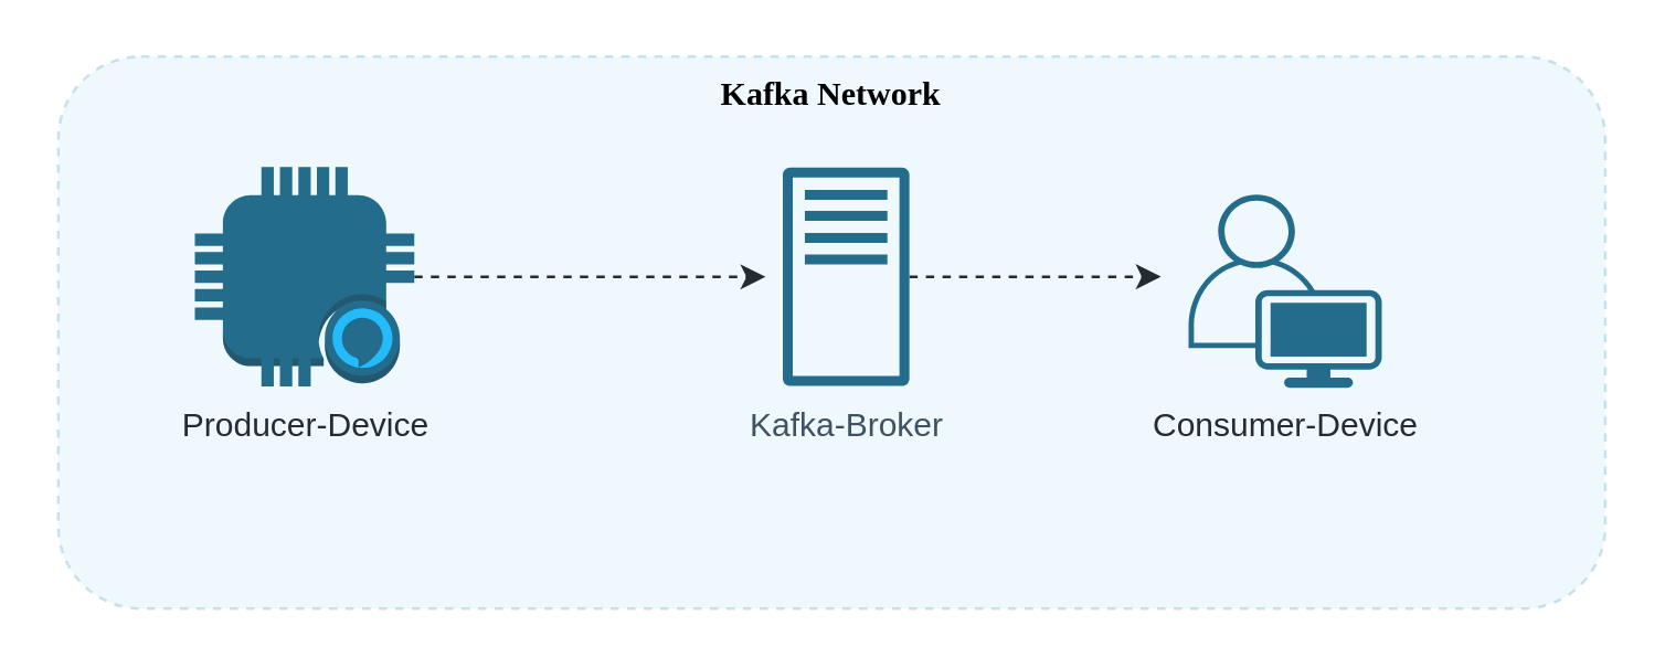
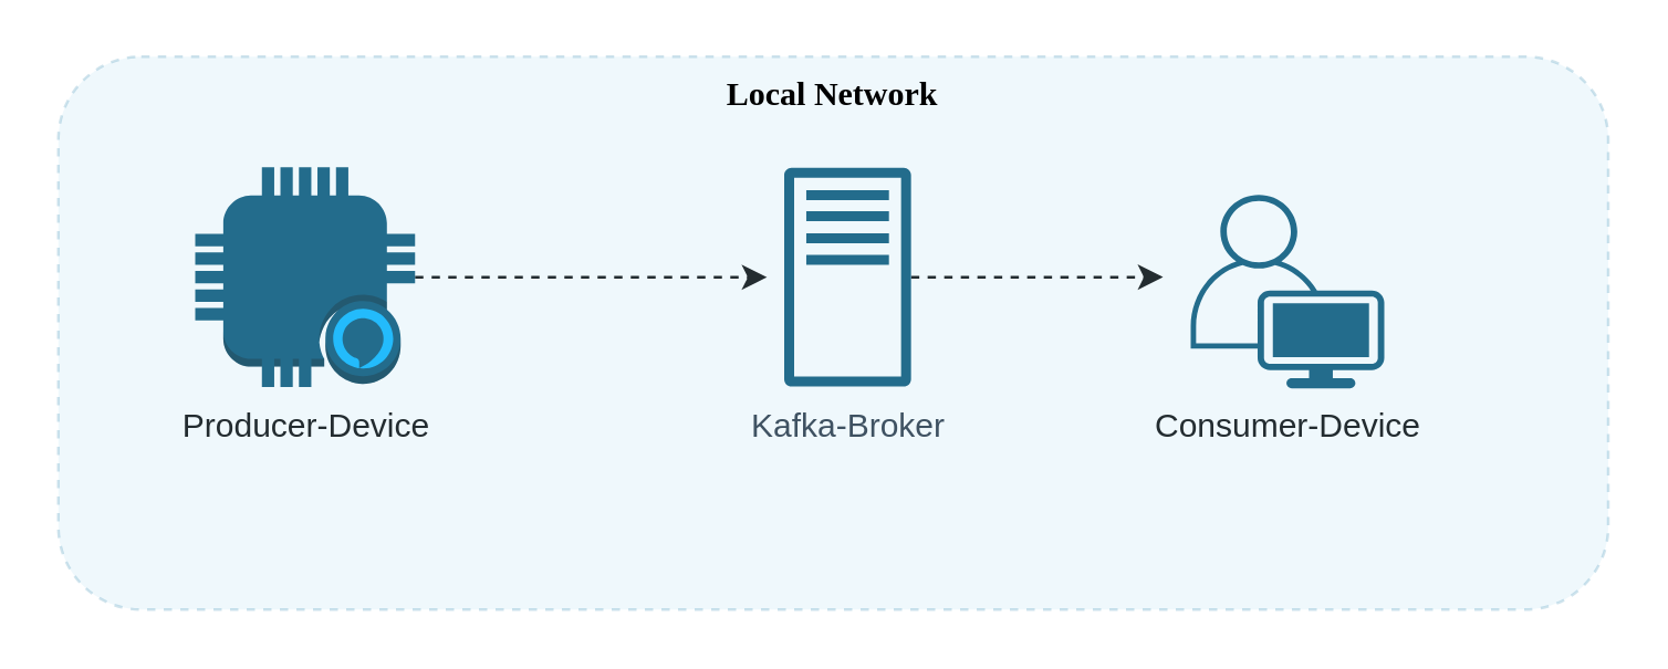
- <mxCell id="7" value="Kafka Network" style="fillColor=#b1ddf0;strokeColor=#10739e;dashed=1;verticalAlign=top;fontStyle=1;opacity=20;rounded=1;fontFamily=Lucida Console;" vertex="1" parent="1"><mxGeometry x="20.5" y="20" width="560.5" height="200" as="geometry" /></mxCell>
+ <mxCell id="7" value="Local Network" style="fillColor=#b1ddf0;strokeColor=#10739e;dashed=1;verticalAlign=top;fontStyle=1;opacity=20;rounded=1;fontFamily=Lucida Console;" vertex="1" parent="1"><mxGeometry x="20.5" y="20" width="560.5" height="200" as="geometry" /></mxCell>
